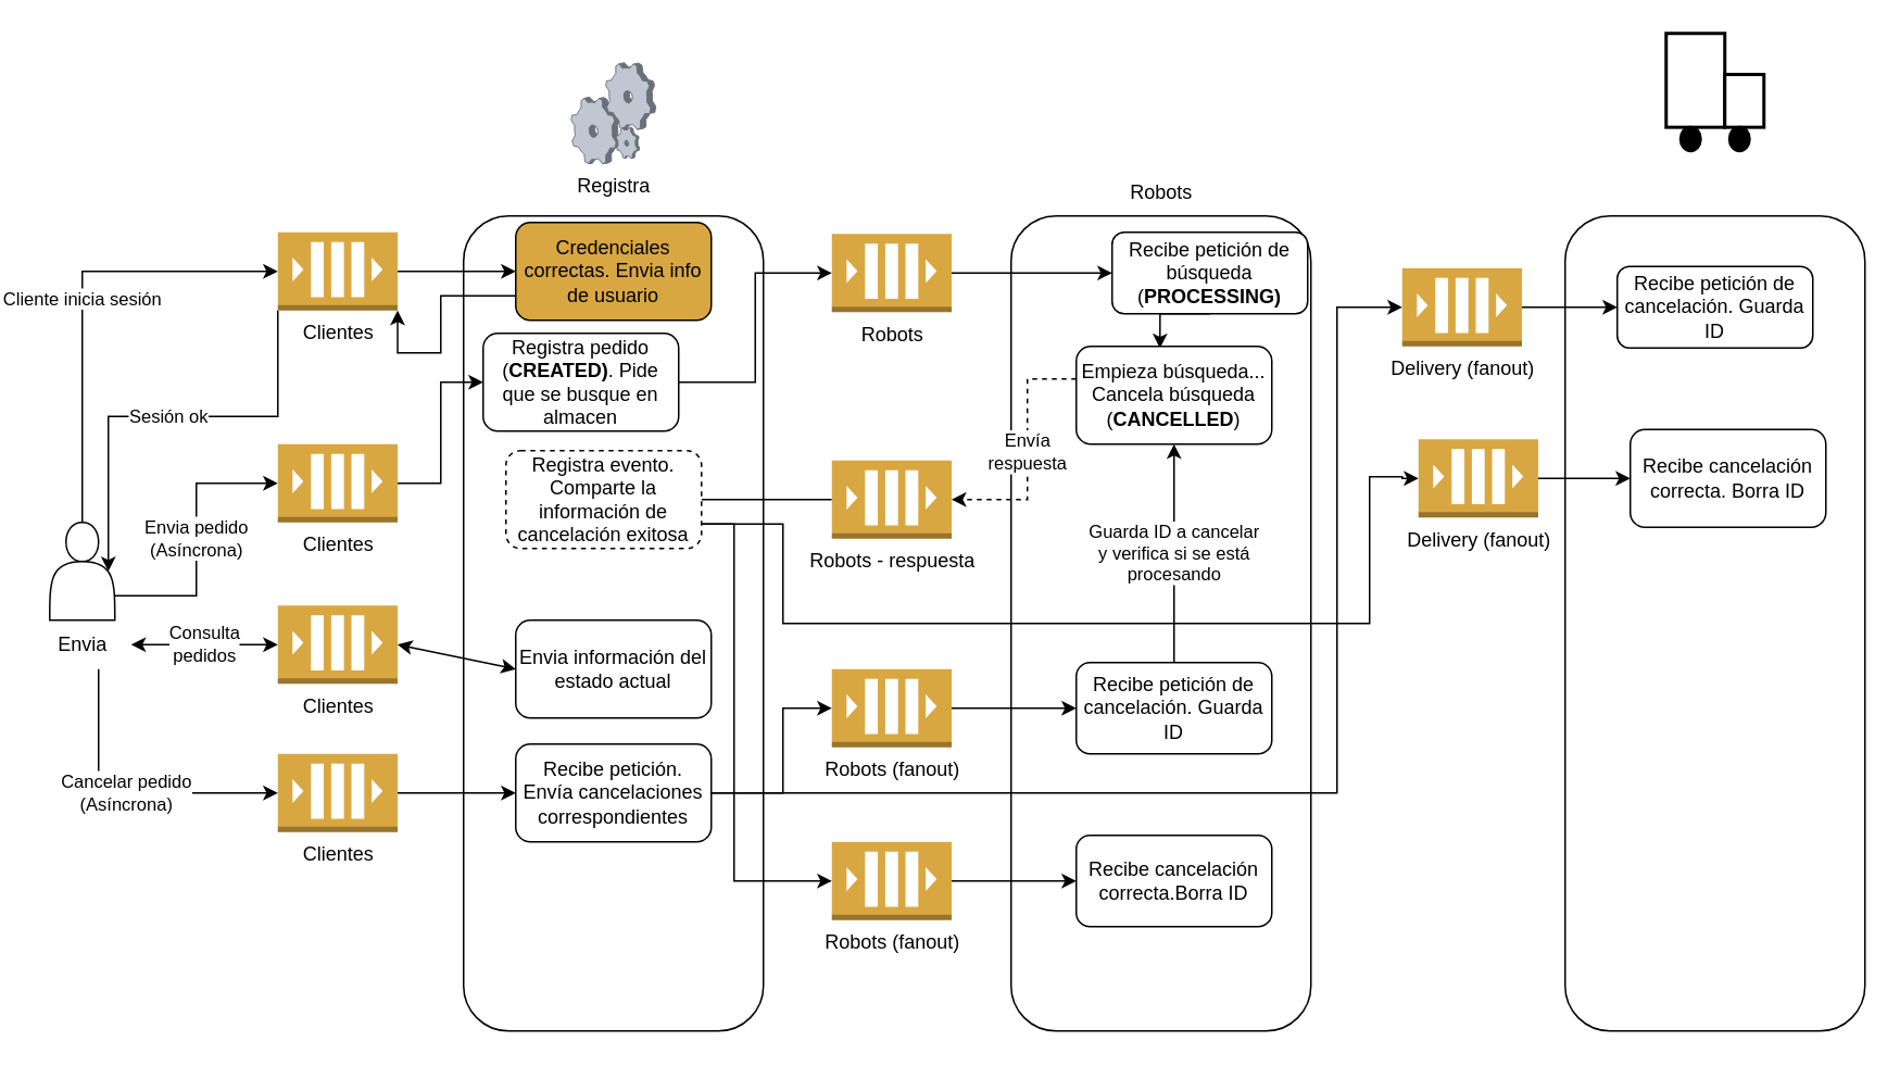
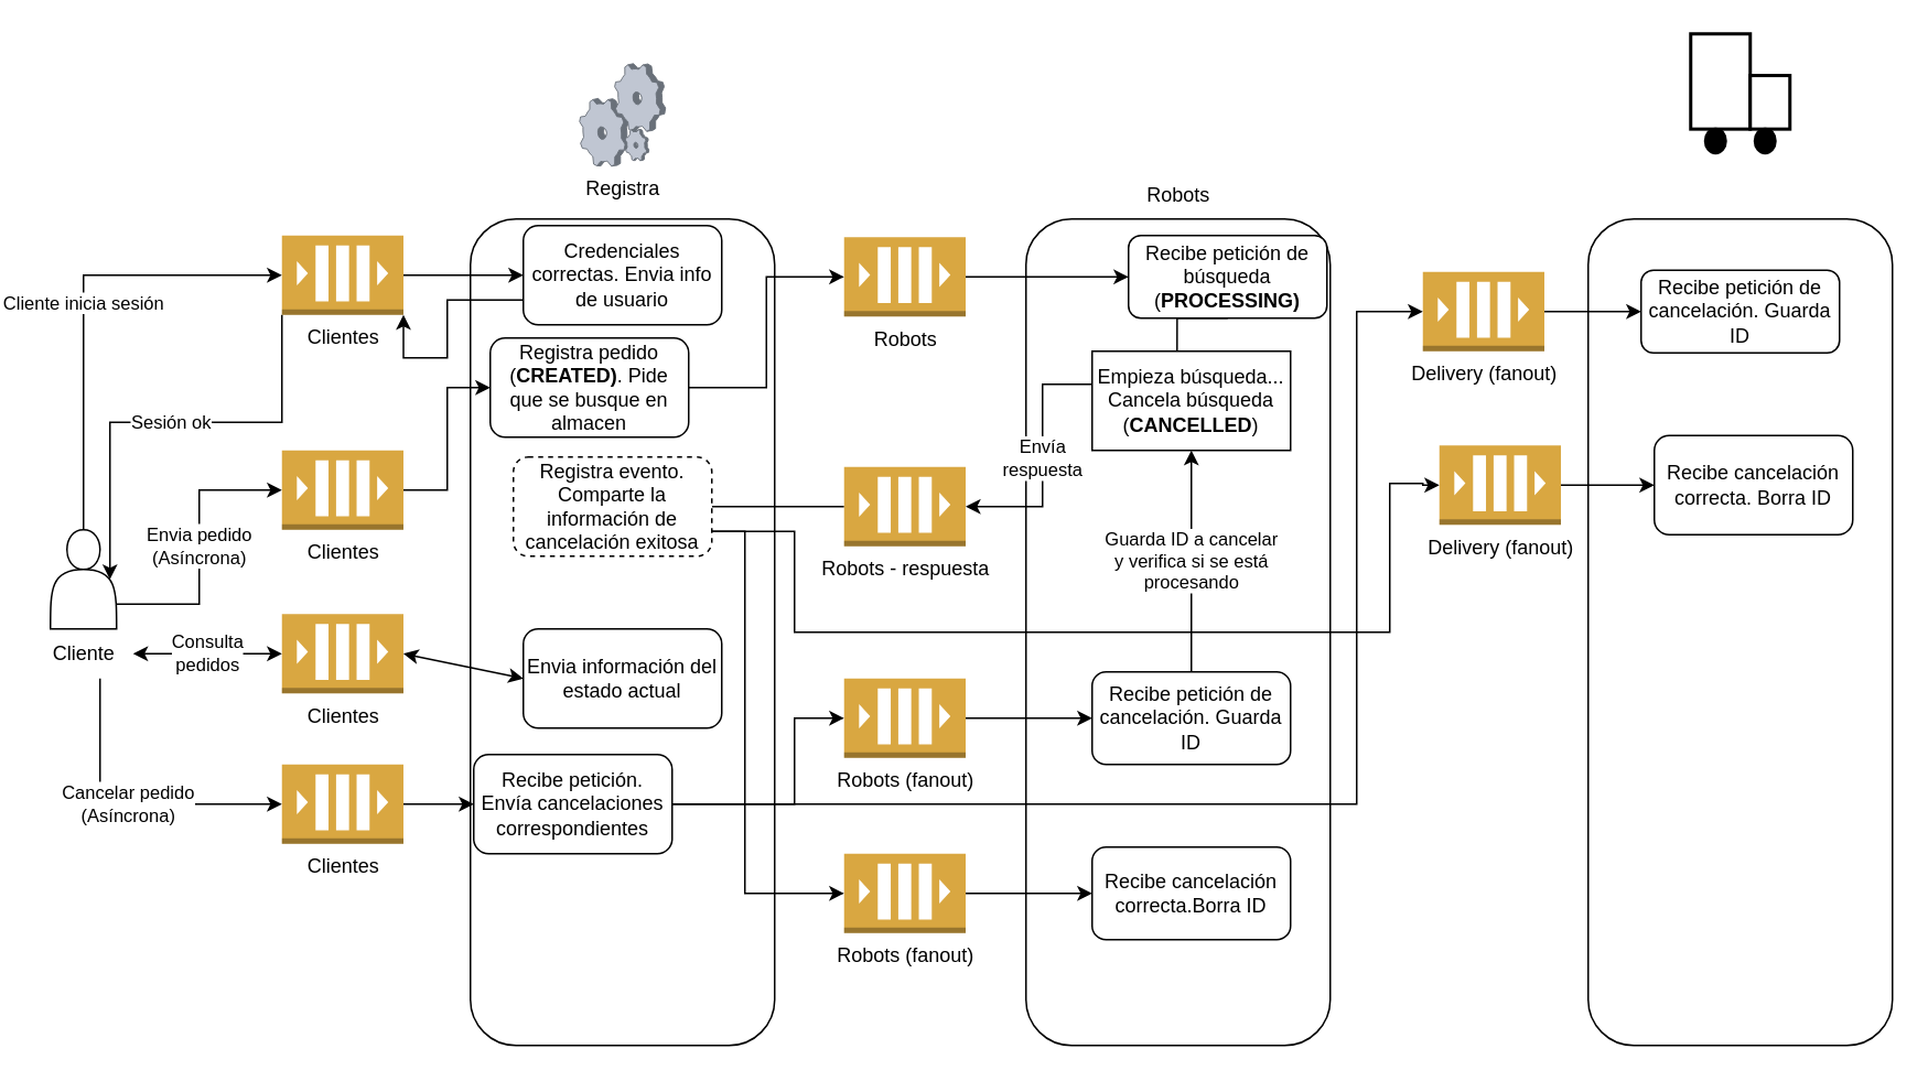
- <mxCell id="17" value="Credenciales correctas. Envia info de usuario" style="rounded=1;whiteSpace=wrap;html=1;fillColor=#d9a741;" parent="1" vertex="1"><mxGeometry x="316" y="136" width="120" height="60" as="geometry" /></mxCell>
+ <mxCell id="17" value="Credenciales correctas. Envia info de usuario" style="rounded=1;whiteSpace=wrap;html=1;" parent="1" vertex="1"><mxGeometry x="316" y="136" width="120" height="60" as="geometry" /></mxCell>
- <mxCell id="26" style="edgeStyle=orthogonalEdgeStyle;rounded=0;orthogonalLoop=1;jettySize=auto;html=1;exitX=0.5;exitY=1;exitDx=0;exitDy=0;entryX=0.428;entryY=0.02;entryDx=0;entryDy=0;entryPerimeter=0;" parent="1" source="27" target="45" edge="1"><mxGeometry relative="1" as="geometry" /></mxCell>
+ <mxCell id="26" style="edgeStyle=orthogonalEdgeStyle;rounded=0;orthogonalLoop=1;jettySize=auto;html=1;exitX=0.5;exitY=1;exitDx=0;exitDy=0;entryX=0.428;entryY=0.02;entryDx=0;entryDy=0;entryPerimeter=0;endArrow=none;" parent="1" source="27" target="45" edge="1"><mxGeometry relative="1" as="geometry" /></mxCell>
- <mxCell id="25" value="Envía&lt;br&gt;respuesta" style="edgeStyle=orthogonalEdgeStyle;rounded=0;orthogonalLoop=1;jettySize=auto;html=1;entryX=1;entryY=0.5;entryDx=0;entryDy=0;entryPerimeter=0;dashed=1;" parent="1" source="45" target="29" edge="1"><mxGeometry relative="1" as="geometry"><Array as="points"><mxPoint x="630" y="232" /><mxPoint x="630" y="306" /></Array></mxGeometry></mxCell>
+ <mxCell id="25" value="Envía&lt;br&gt;respuesta" style="edgeStyle=orthogonalEdgeStyle;rounded=0;orthogonalLoop=1;jettySize=auto;html=1;entryX=1;entryY=0.5;entryDx=0;entryDy=0;entryPerimeter=0;" parent="1" source="45" target="29" edge="1"><mxGeometry relative="1" as="geometry"><Array as="points"><mxPoint x="630" y="232" /><mxPoint x="630" y="306" /></Array></mxGeometry></mxCell>
- <mxCell id="45" value="Empieza búsqueda... Cancela búsqueda (&lt;b&gt;CANCELLED&lt;/b&gt;)" style="rounded=1;whiteSpace=wrap;html=1;" parent="1" vertex="1"><mxGeometry x="660" y="212" width="120" height="60" as="geometry" /></mxCell>
+ <mxCell id="45" value="Empieza búsqueda... Cancela búsqueda (&lt;b&gt;CANCELLED&lt;/b&gt;)" style="whiteSpace=wrap;html=1;rounded=0;" parent="1" vertex="1"><mxGeometry x="660" y="212" width="120" height="60" as="geometry" /></mxCell>
- <mxCell id="14" value="Envia" style="text;html=1;align=center;verticalAlign=middle;resizable=0;points=[];autosize=1;strokeColor=none;fillColor=none;" parent="12" vertex="1"><mxGeometry y="60" width="60" height="30" as="geometry" /></mxCell>
+ <mxCell id="14" value="Cliente" style="text;html=1;align=center;verticalAlign=middle;resizable=0;points=[];autosize=1;strokeColor=none;fillColor=none;" parent="12" vertex="1"><mxGeometry y="60" width="60" height="30" as="geometry" /></mxCell>
- <mxCell id="44" value="Recibe petición. Envía cancelaciones correspondientes" style="rounded=1;whiteSpace=wrap;html=1;" parent="1" vertex="1"><mxGeometry x="316" y="456" width="120" height="60" as="geometry" /></mxCell>
+ <mxCell id="44" value="Recibe petición. Envía cancelaciones correspondientes" style="rounded=1;whiteSpace=wrap;html=1;" parent="1" vertex="1"><mxGeometry x="286" y="456" width="120" height="60" as="geometry" /></mxCell>
